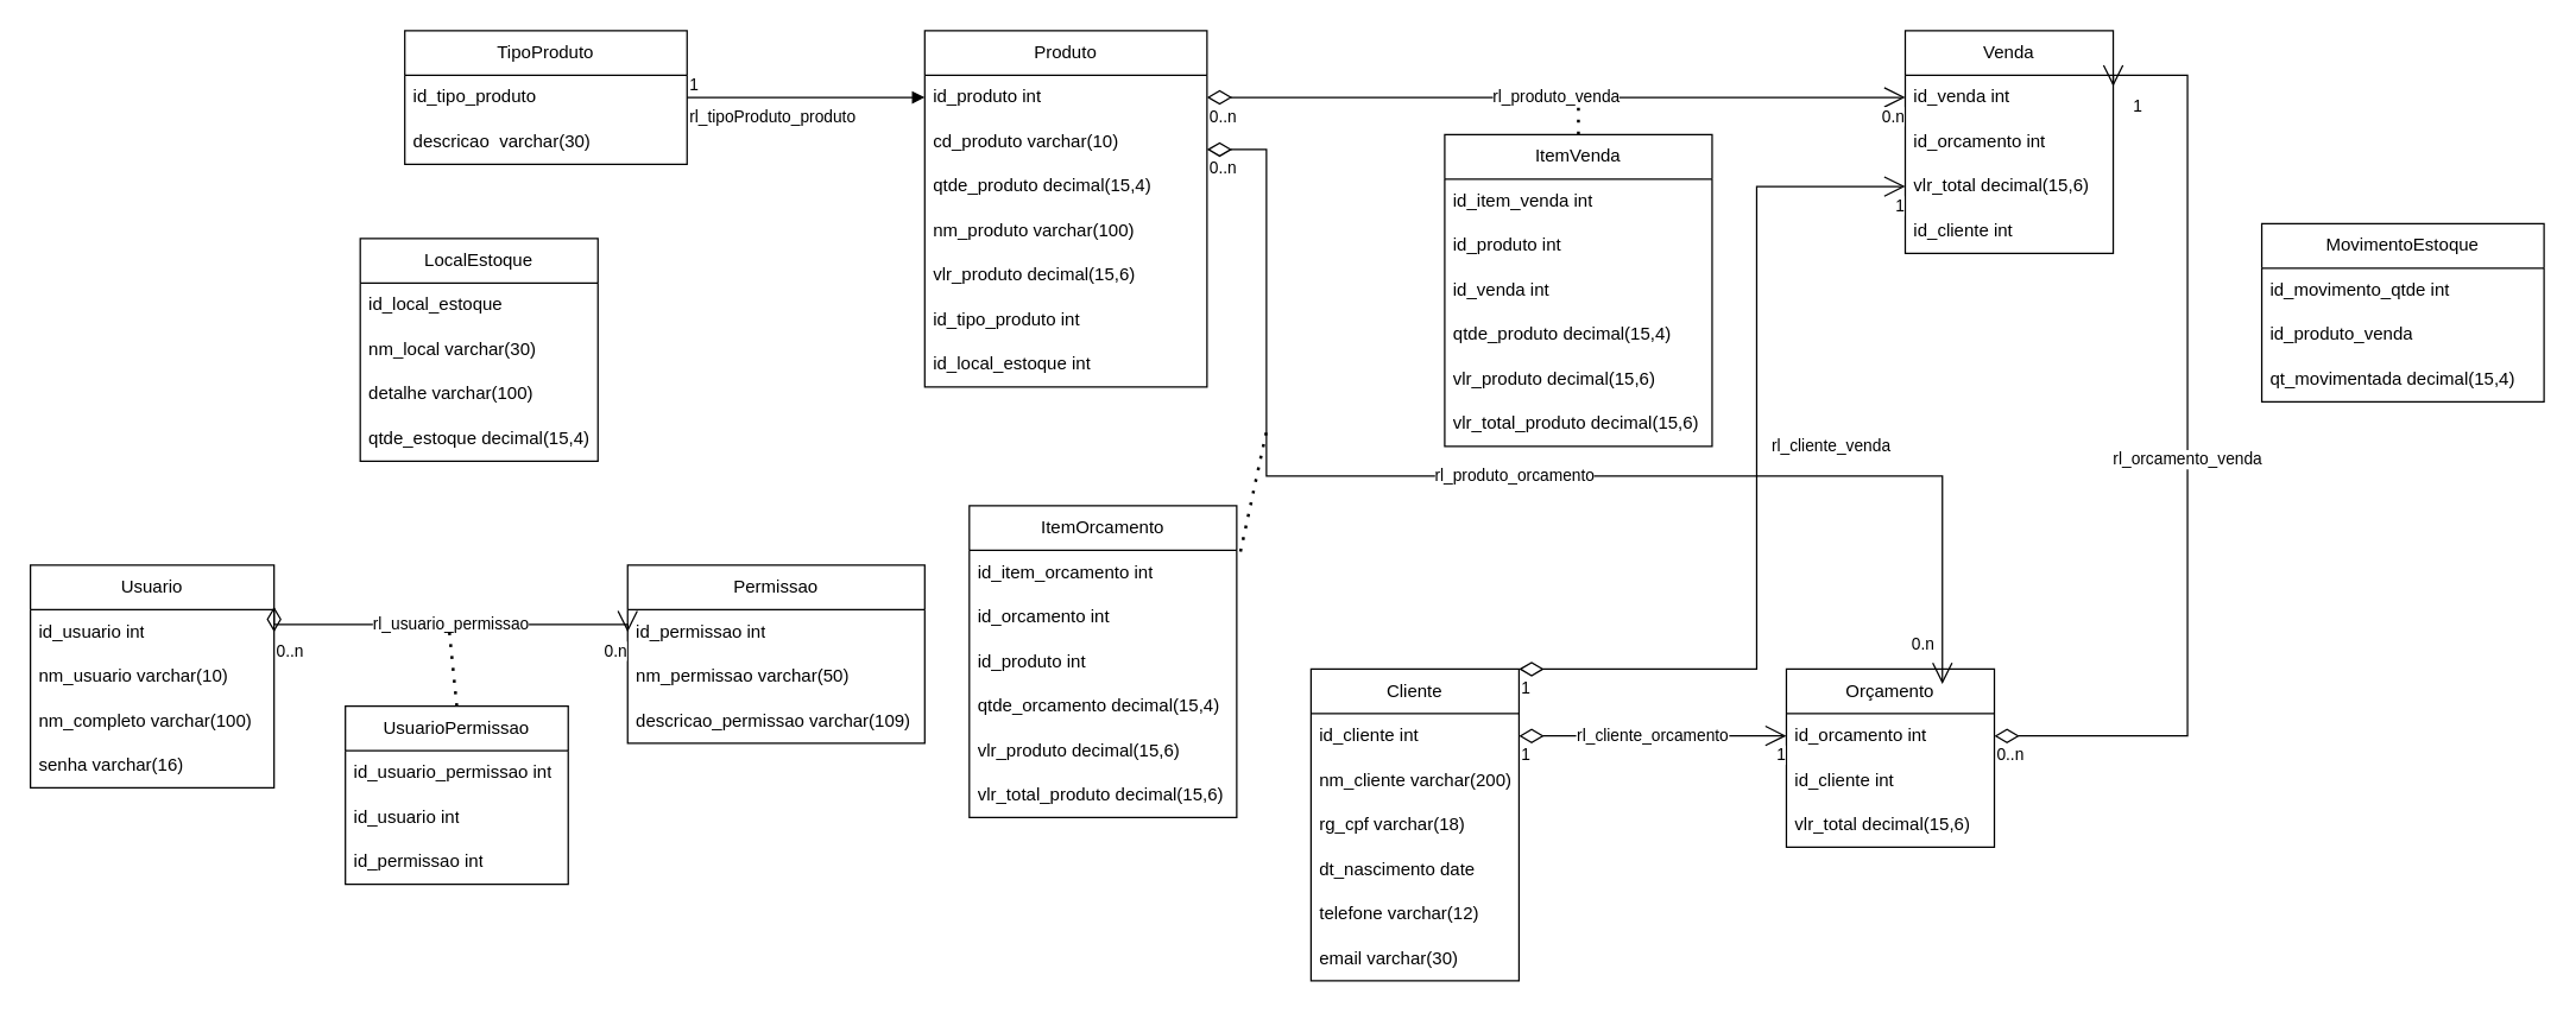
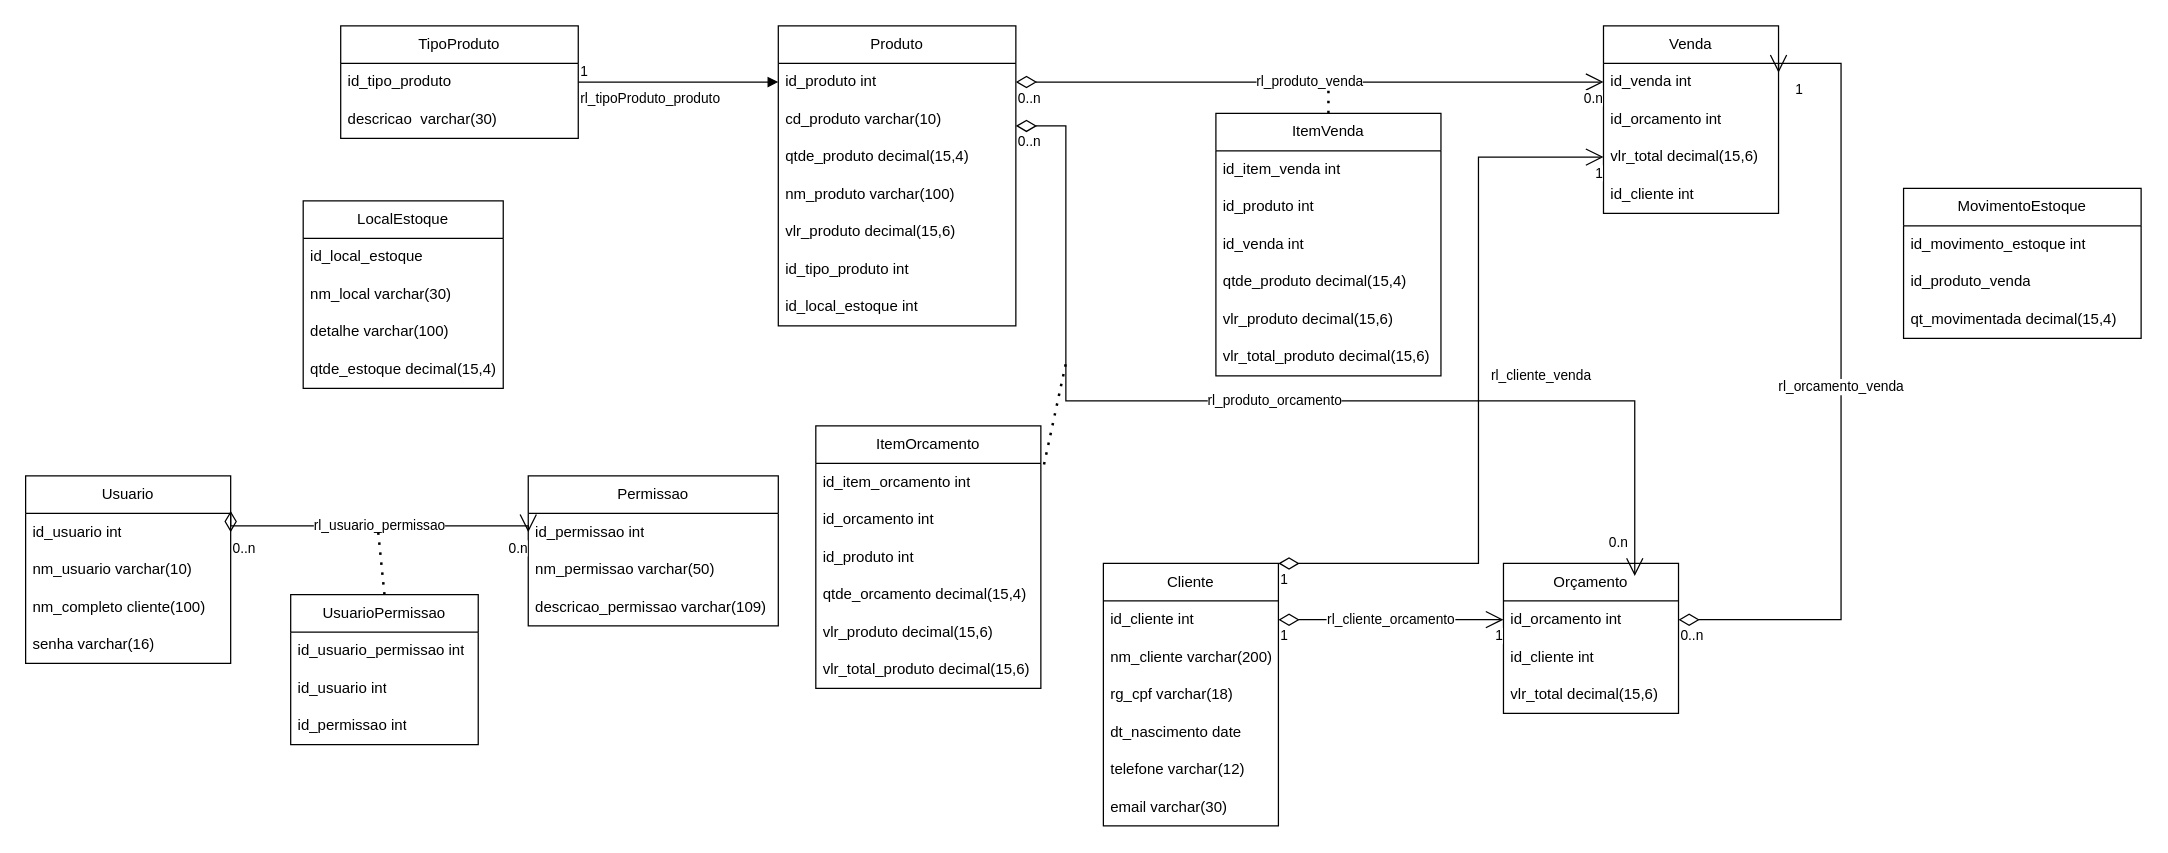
- <mxCell id="55" value="id_movimento_qtde int" style="text;strokeColor=none;fillColor=none;align=left;verticalAlign=middle;spacingLeft=4;spacingRight=4;overflow=hidden;points=[[0,0.5],[1,0.5]];portConstraint=eastwest;rotatable=0;whiteSpace=wrap;html=1;" parent="54" vertex="1"><mxGeometry y="30" width="190" height="30" as="geometry" /></mxCell>
+ <mxCell id="55" value="id_movimento_estoque int" style="text;strokeColor=none;fillColor=none;align=left;verticalAlign=middle;spacingLeft=4;spacingRight=4;overflow=hidden;points=[[0,0.5],[1,0.5]];portConstraint=eastwest;rotatable=0;whiteSpace=wrap;html=1;" parent="54" vertex="1"><mxGeometry y="30" width="190" height="30" as="geometry" /></mxCell>
- <mxCell id="71" value="nm_completo varchar(100)" style="text;strokeColor=none;fillColor=none;align=left;verticalAlign=middle;spacingLeft=4;spacingRight=4;overflow=hidden;points=[[0,0.5],[1,0.5]];portConstraint=eastwest;rotatable=0;whiteSpace=wrap;html=1;" parent="68" vertex="1"><mxGeometry y="90" width="164" height="30" as="geometry" /></mxCell>
+ <mxCell id="71" value="nm_completo cliente(100)" style="text;strokeColor=none;fillColor=none;align=left;verticalAlign=middle;spacingLeft=4;spacingRight=4;overflow=hidden;points=[[0,0.5],[1,0.5]];portConstraint=eastwest;rotatable=0;whiteSpace=wrap;html=1;" parent="68" vertex="1"><mxGeometry y="90" width="164" height="30" as="geometry" /></mxCell>
